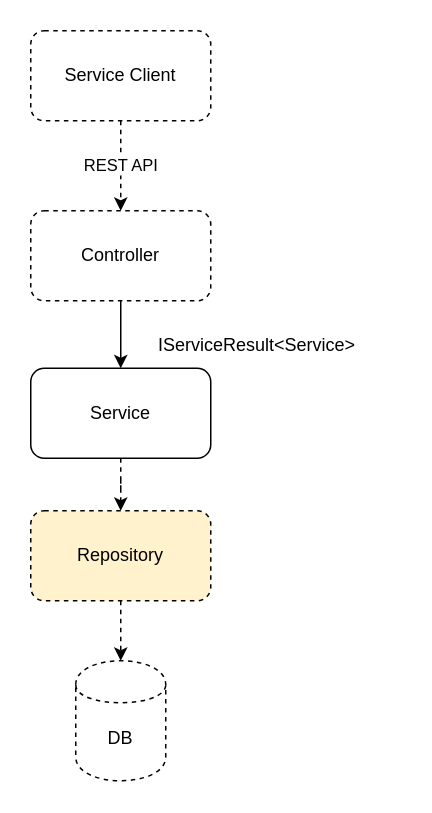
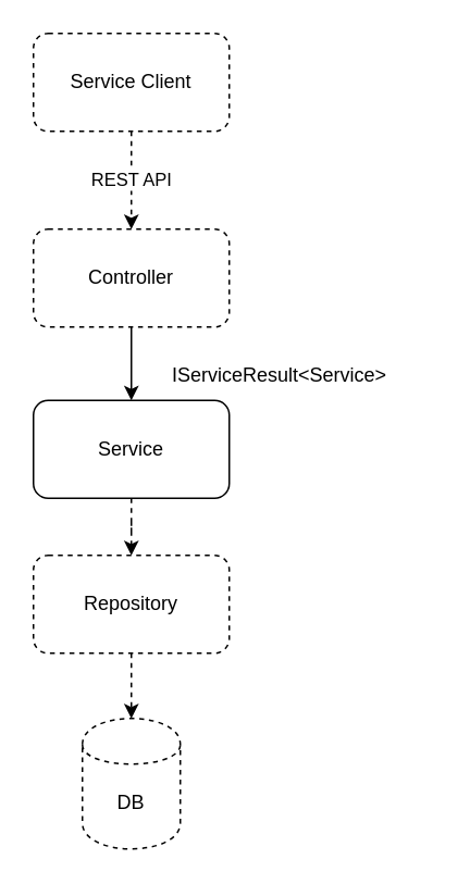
- <mxCell id="7" value="Repository" style="rounded=1;whiteSpace=wrap;html=1;dashed=1;fillColor=#fff2cc;" vertex="1" parent="1"><mxGeometry x="20" y="340" width="120" height="60" as="geometry" /></mxCell>
+ <mxCell id="7" value="Repository" style="rounded=1;whiteSpace=wrap;html=1;dashed=1;" vertex="1" parent="1"><mxGeometry x="20" y="340" width="120" height="60" as="geometry" /></mxCell>
